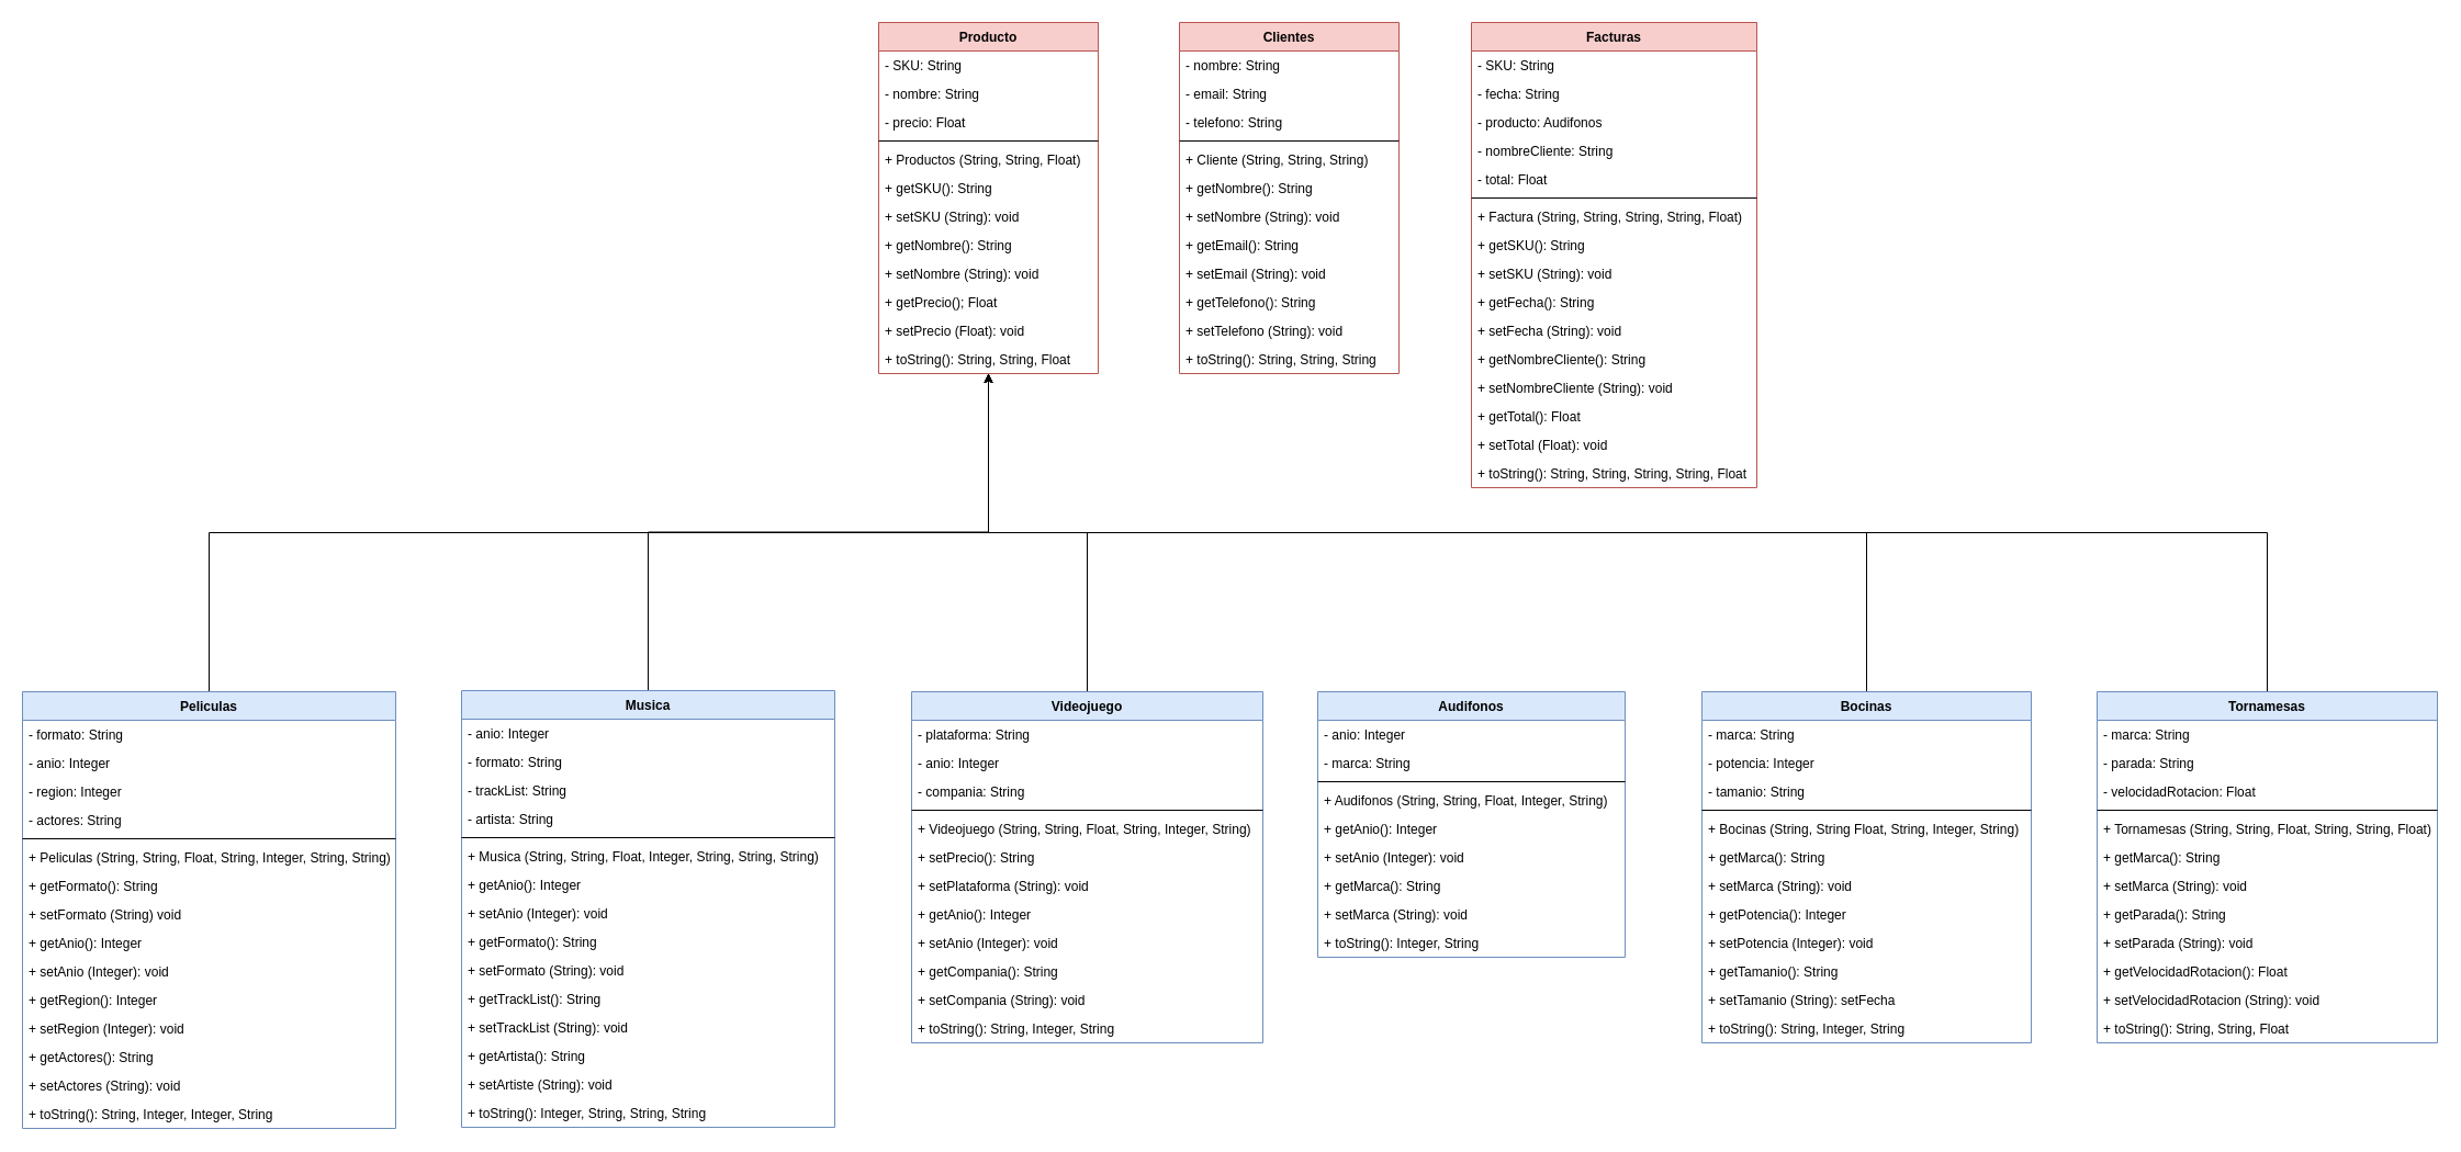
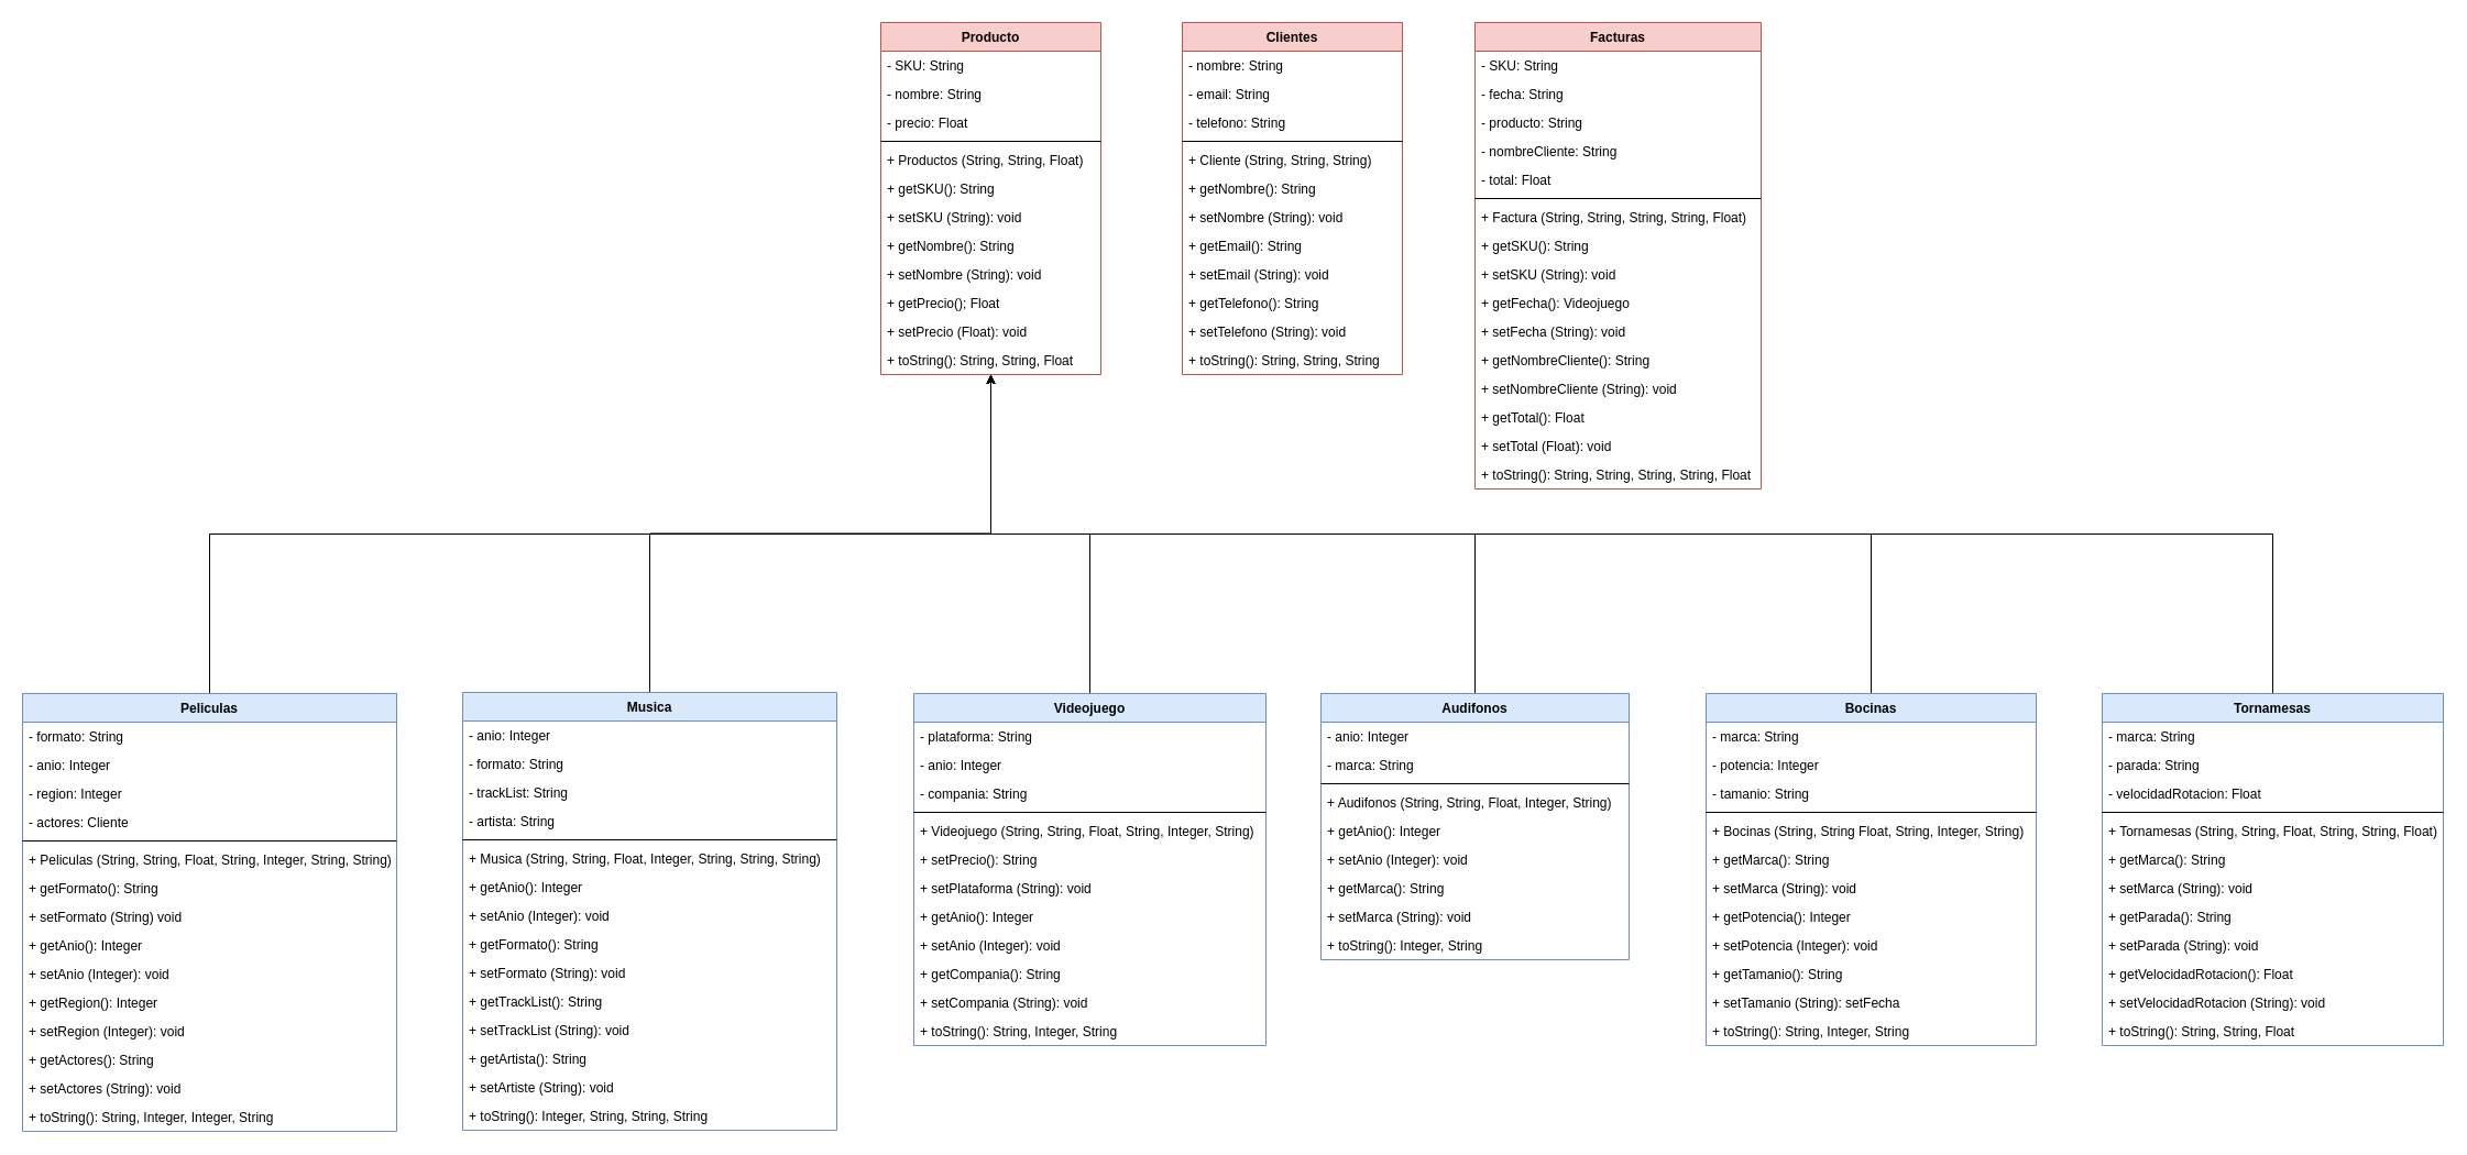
- <mxCell id="31" value="- producto: Audifonos" style="text;strokeColor=none;fillColor=none;align=left;verticalAlign=top;spacingLeft=4;spacingRight=4;overflow=hidden;rotatable=0;points=[[0,0.5],[1,0.5]];portConstraint=eastwest;" vertex="1" parent="28"><mxGeometry y="78" width="260" height="26" as="geometry" /></mxCell>
+ <mxCell id="31" value="- producto: String" style="text;strokeColor=none;fillColor=none;align=left;verticalAlign=top;spacingLeft=4;spacingRight=4;overflow=hidden;rotatable=0;points=[[0,0.5],[1,0.5]];portConstraint=eastwest;" vertex="1" parent="28"><mxGeometry y="78" width="260" height="26" as="geometry" /></mxCell>
- <mxCell id="38" value="+ getFecha(): String" style="text;strokeColor=none;fillColor=none;align=left;verticalAlign=top;spacingLeft=4;spacingRight=4;overflow=hidden;rotatable=0;points=[[0,0.5],[1,0.5]];portConstraint=eastwest;" vertex="1" parent="28"><mxGeometry y="242" width="260" height="26" as="geometry" /></mxCell>
+ <mxCell id="38" value="+ getFecha(): Videojuego" style="text;strokeColor=none;fillColor=none;align=left;verticalAlign=top;spacingLeft=4;spacingRight=4;overflow=hidden;rotatable=0;points=[[0,0.5],[1,0.5]];portConstraint=eastwest;" vertex="1" parent="28"><mxGeometry y="242" width="260" height="26" as="geometry" /></mxCell>
+ <mxCell id="93" style="edgeStyle=orthogonalEdgeStyle;rounded=0;orthogonalLoop=1;jettySize=auto;html=1;exitX=0.5;exitY=0;exitDx=0;exitDy=0;fontSize=12;" edge="1" parent="1" source="94" target="2"><mxGeometry relative="1" as="geometry" /></mxCell>
- <mxCell id="50" value="- actores: String" style="text;strokeColor=none;fillColor=none;align=left;verticalAlign=top;spacingLeft=4;spacingRight=4;overflow=hidden;rotatable=0;points=[[0,0.5],[1,0.5]];portConstraint=eastwest;" vertex="1" parent="46"><mxGeometry y="104" width="340" height="26" as="geometry" /></mxCell>
+ <mxCell id="50" value="- actores: Cliente" style="text;strokeColor=none;fillColor=none;align=left;verticalAlign=top;spacingLeft=4;spacingRight=4;overflow=hidden;rotatable=0;points=[[0,0.5],[1,0.5]];portConstraint=eastwest;" vertex="1" parent="46"><mxGeometry y="104" width="340" height="26" as="geometry" /></mxCell>
